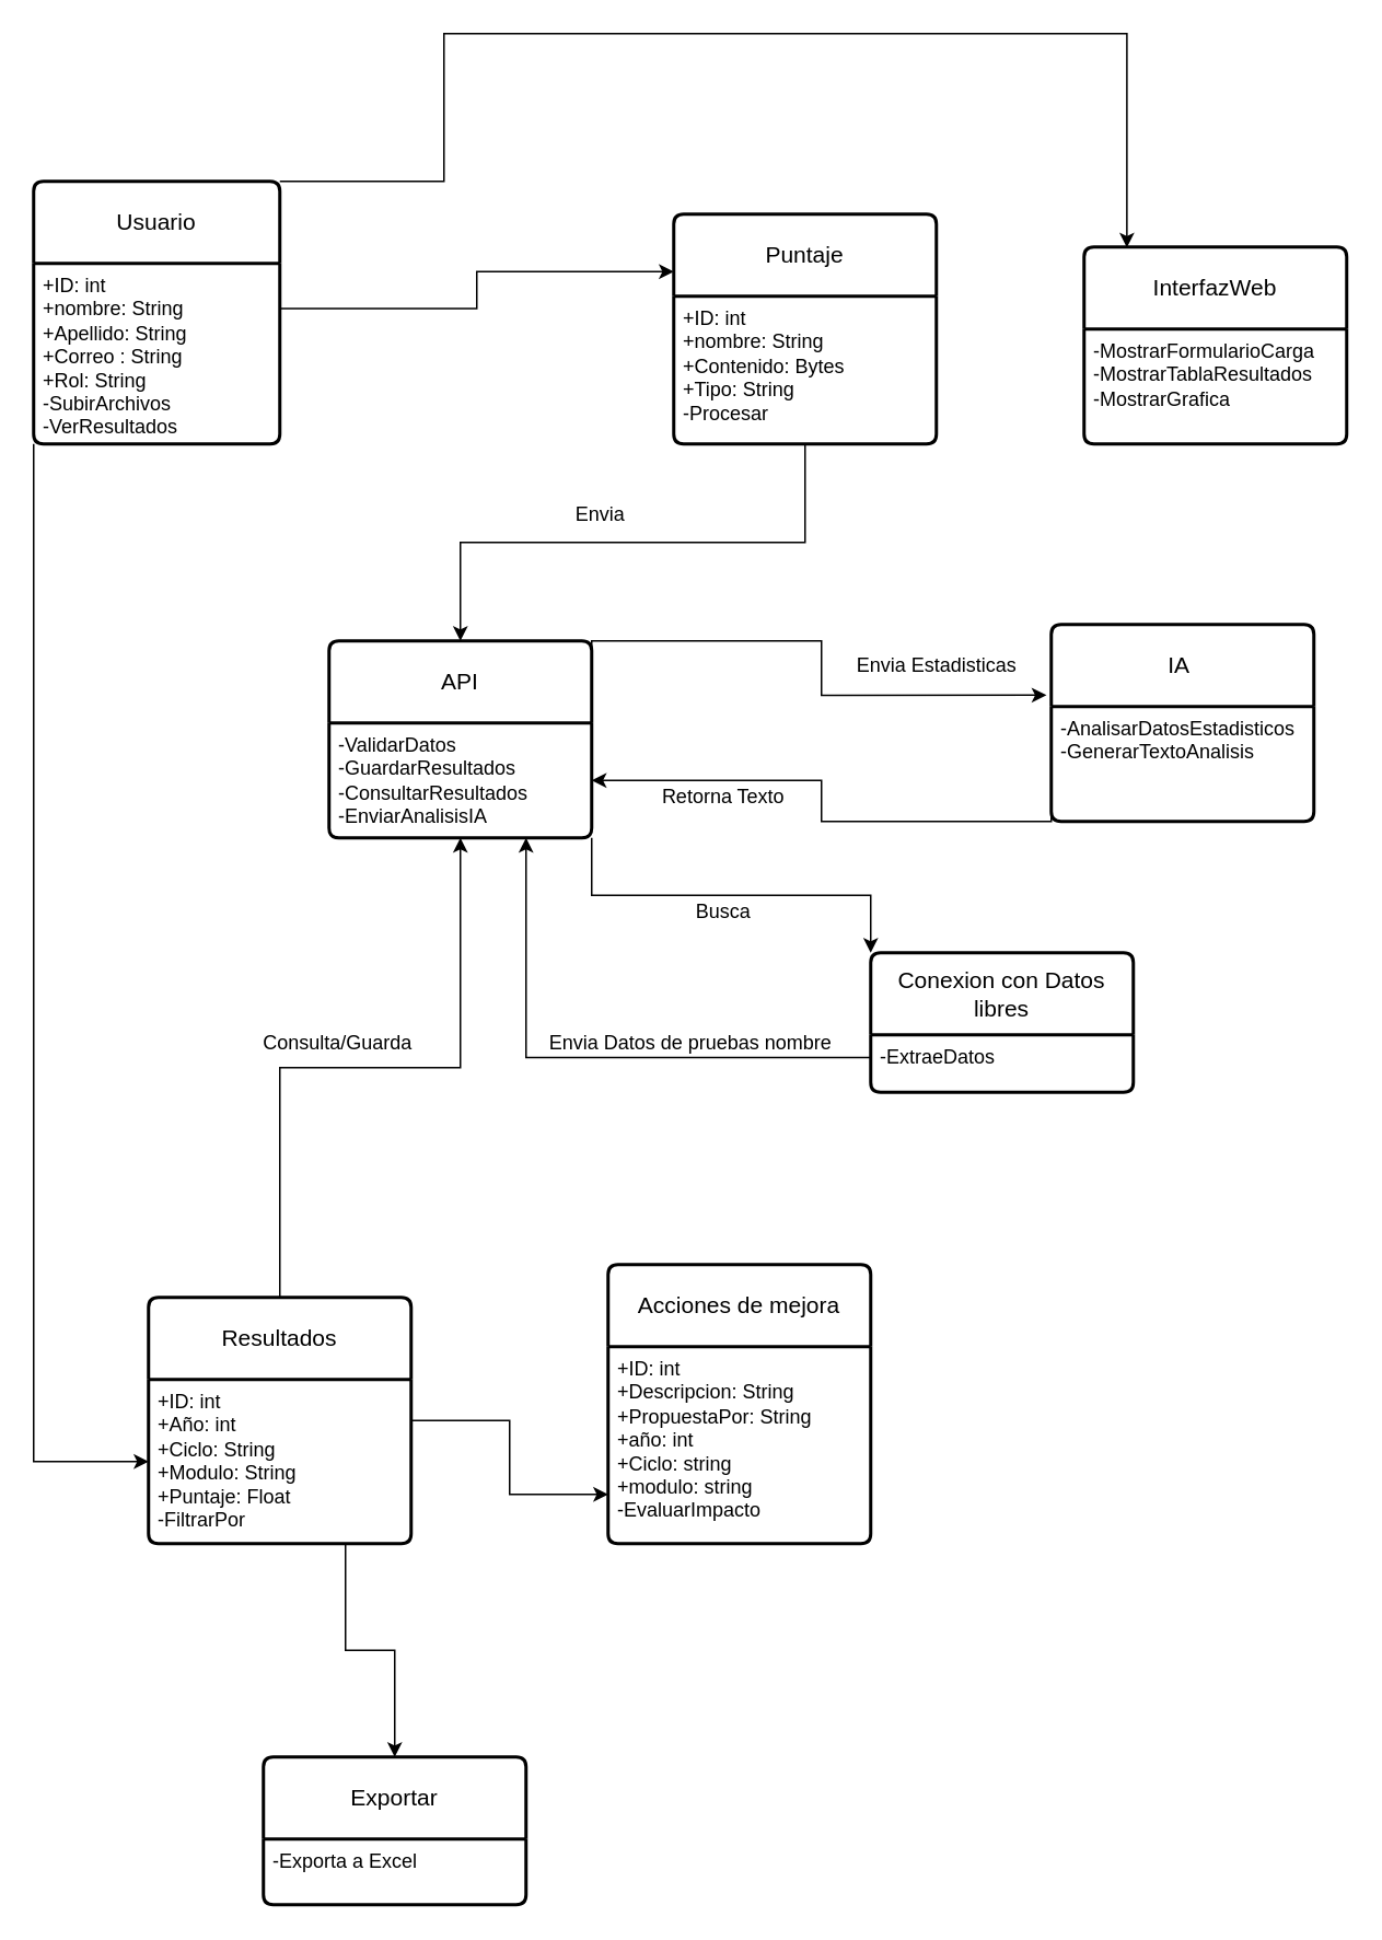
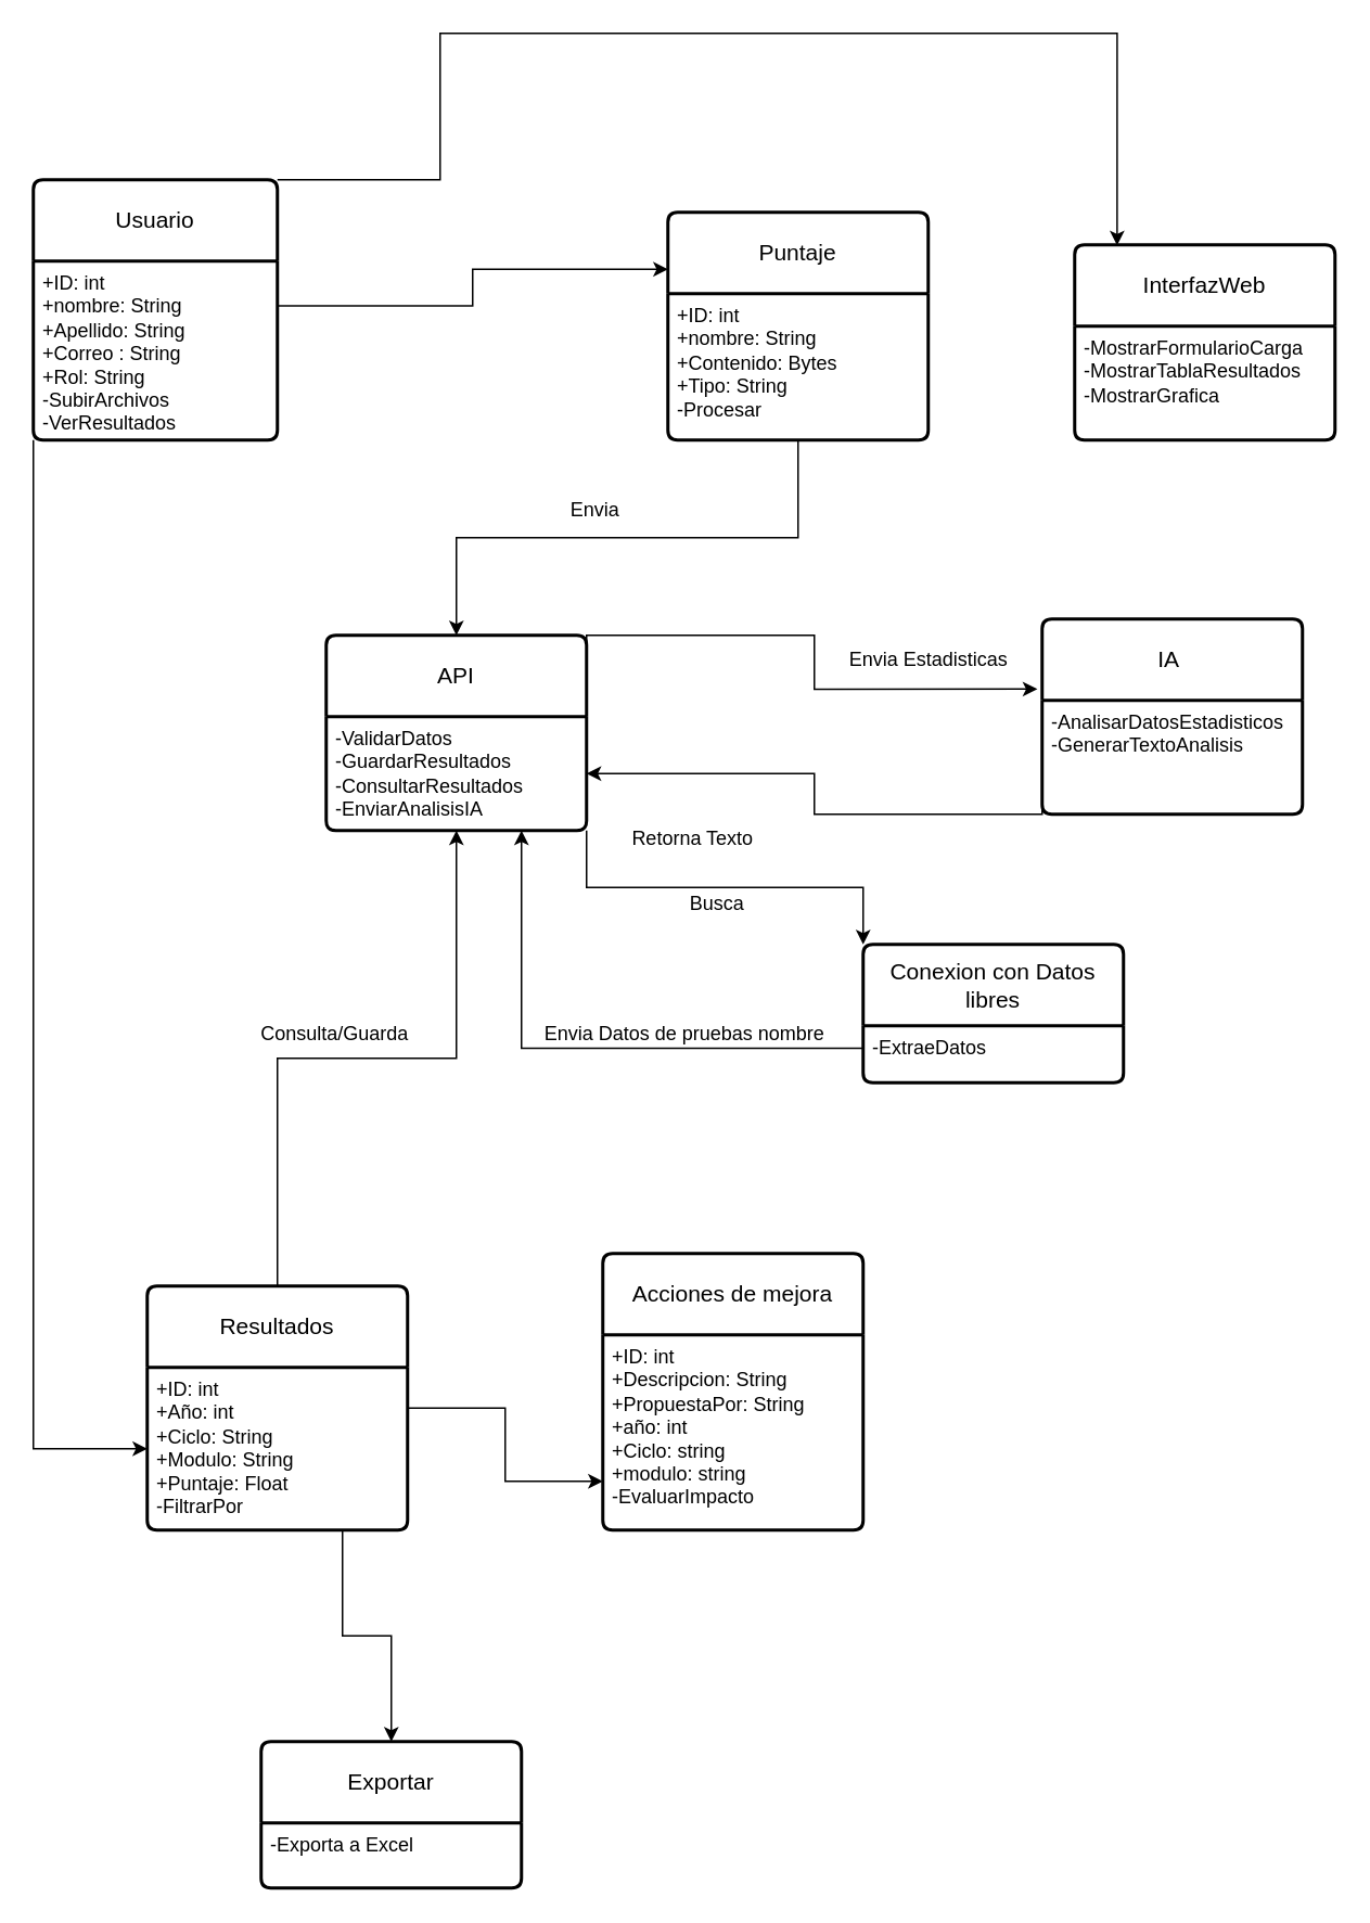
- <mxCell id="23" value="Retorna Texto" style="text;html=1;align=center;verticalAlign=middle;resizable=0;points=[];autosize=1;strokeColor=none;fillColor=none;" vertex="1" parent="1"><mxGeometry x="390" y="470" width="100" height="30" as="geometry" /></mxCell>
+ <mxCell id="23" value="Retorna Texto" style="text;html=1;align=center;verticalAlign=middle;resizable=0;points=[];autosize=1;strokeColor=none;fillColor=none;" vertex="1" parent="1"><mxGeometry x="375" y="500" width="100" height="30" as="geometry" /></mxCell>
